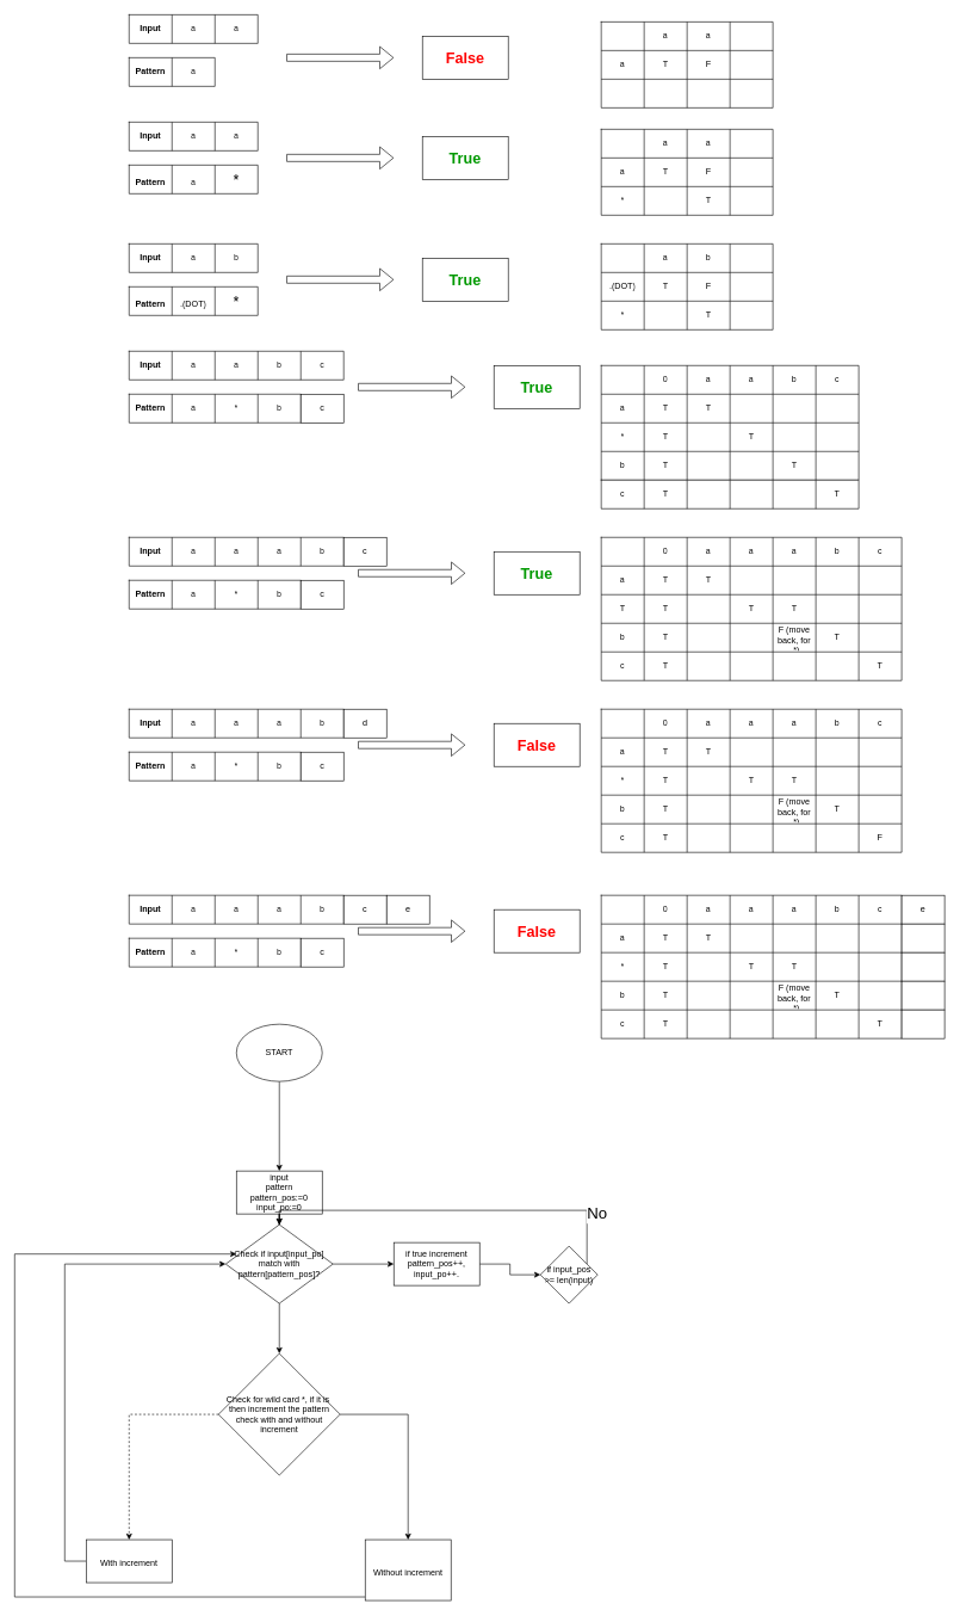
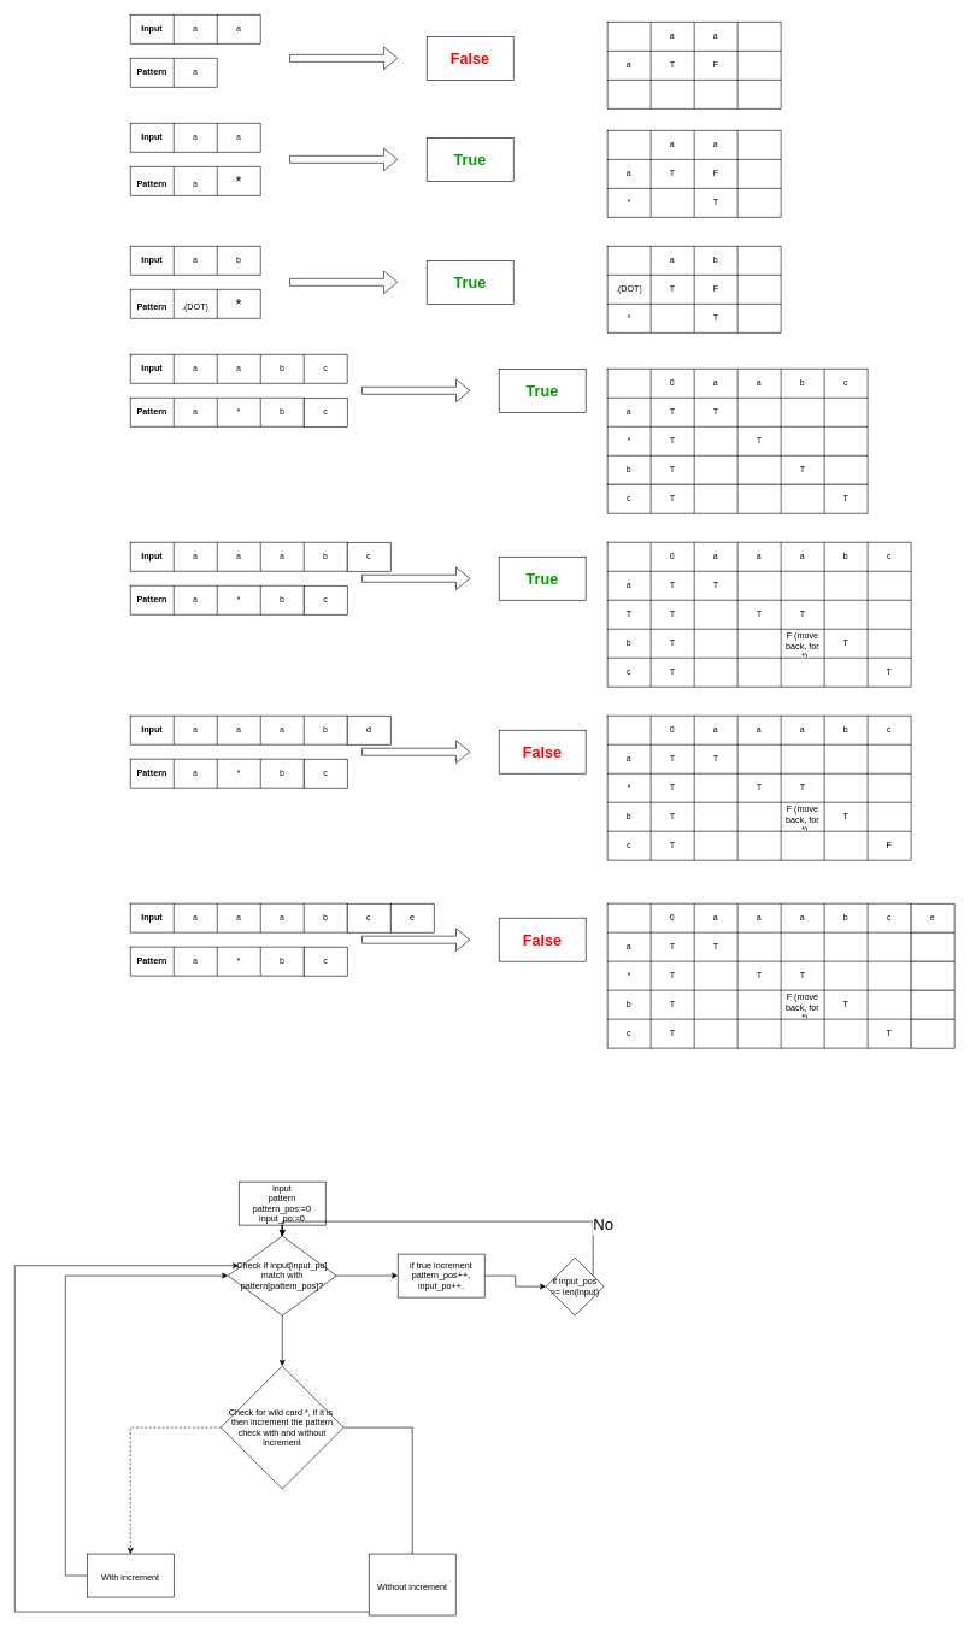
- <mxCell id="319" value="START" style="ellipse;whiteSpace=wrap;html=1;" vertex="1" parent="1"><mxGeometry x="330" y="1430" width="120" height="80" as="geometry" /></mxCell>
- <mxCell id="318" style="edgeStyle=orthogonalEdgeStyle;rounded=0;orthogonalLoop=1;jettySize=auto;html=1;" edge="1" parent="1" source="319" target="321"><mxGeometry relative="1" as="geometry" /></mxCell>
- <mxCell id="328" style="edgeStyle=orthogonalEdgeStyle;rounded=0;orthogonalLoop=1;jettySize=auto;html=1;entryX=0.5;entryY=0;entryDx=0;entryDy=0;fontSize=22;" edge="1" parent="1" source="329" target="334"><mxGeometry relative="1" as="geometry" /></mxCell>
+ <mxCell id="328" style="edgeStyle=orthogonalEdgeStyle;rounded=0;orthogonalLoop=1;jettySize=auto;html=1;entryX=0.5;entryY=0;entryDx=0;entryDy=0;fontSize=22;endArrow=none;" edge="1" parent="1" source="329" target="334"><mxGeometry relative="1" as="geometry" /></mxCell>
